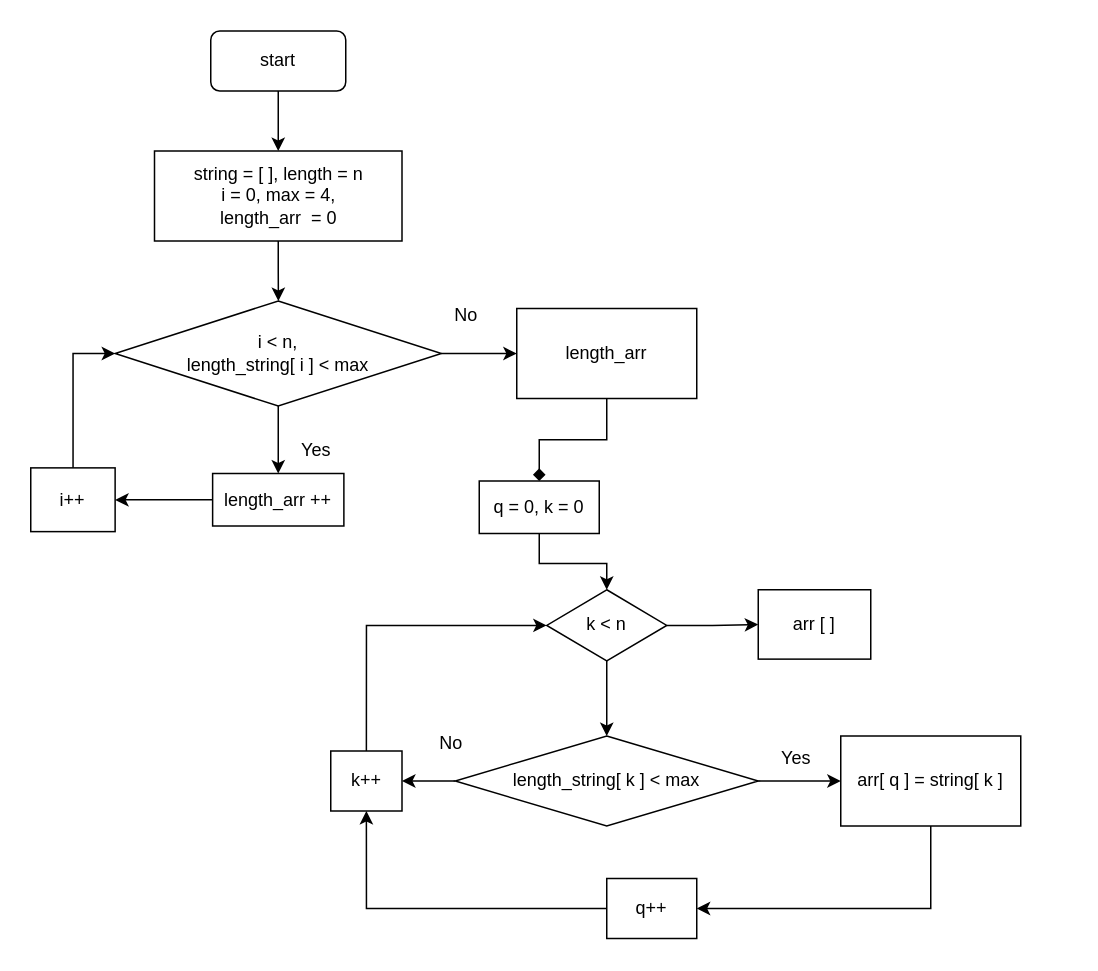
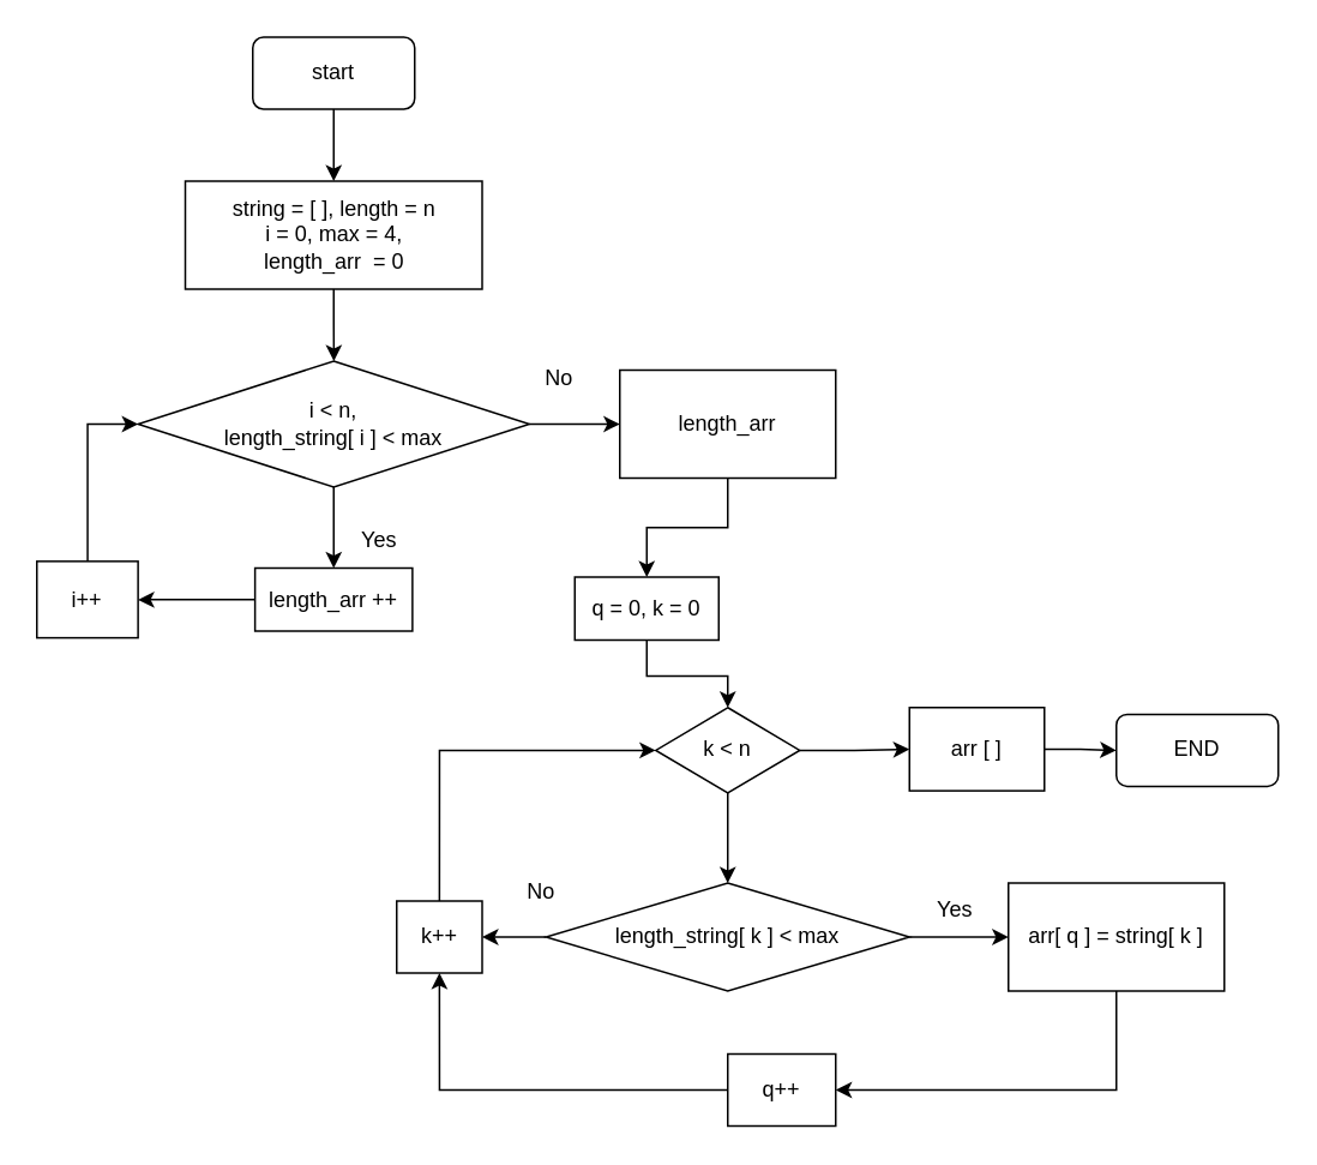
- <mxCell id="14" value="" style="edgeStyle=orthogonalEdgeStyle;rounded=0;orthogonalLoop=1;jettySize=auto;html=1;endArrow=diamond;" edge="1" parent="1" source="15" target="17"><mxGeometry relative="1" as="geometry" /></mxCell>
+ <mxCell id="14" value="" style="edgeStyle=orthogonalEdgeStyle;rounded=0;orthogonalLoop=1;jettySize=auto;html=1;" edge="1" parent="1" source="15" target="17"><mxGeometry relative="1" as="geometry" /></mxCell>
+ <mxCell id="33" value="" style="edgeStyle=orthogonalEdgeStyle;rounded=0;orthogonalLoop=1;jettySize=auto;html=1;" edge="1" parent="1" source="34" target="35"><mxGeometry relative="1" as="geometry" /></mxCell>
+ <mxCell id="35" value="END" style="rounded=1;whiteSpace=wrap;html=1;fontSize=12;" vertex="1" parent="1"><mxGeometry x="620" y="396.25" width="90" height="40" as="geometry" /></mxCell>
